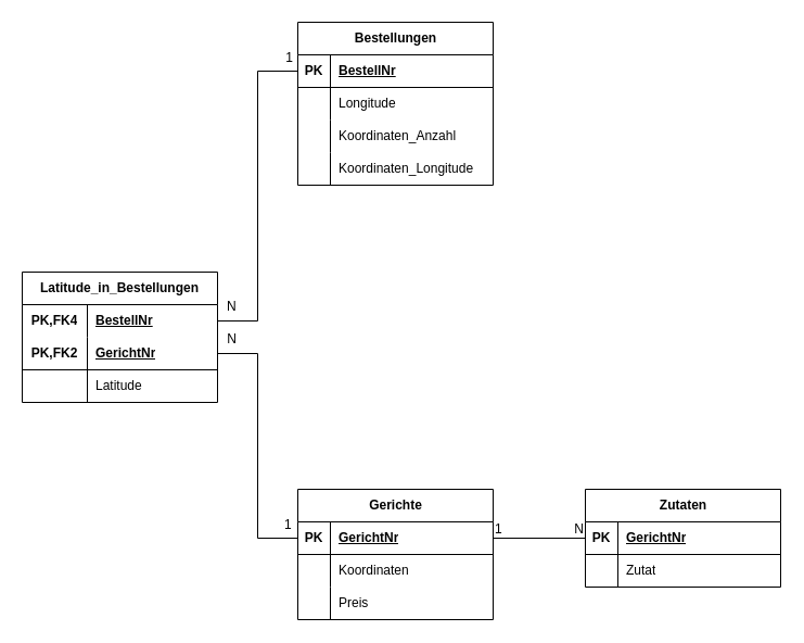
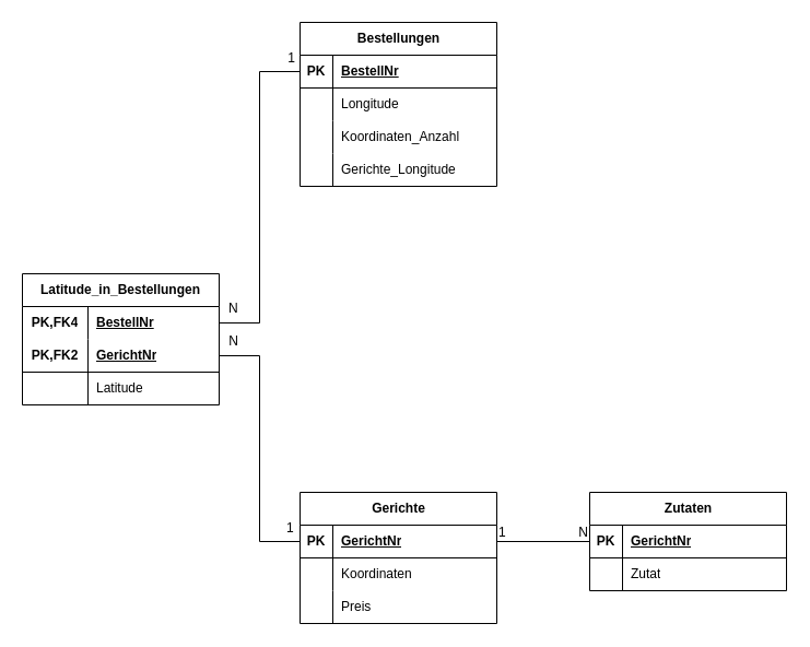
- <mxCell id="14" value="Koordinaten_Longitude" style="shape=partialRectangle;connectable=0;fillColor=none;top=0;left=0;bottom=0;right=0;align=left;spacingLeft=6;overflow=hidden;whiteSpace=wrap;html=1;" vertex="1" parent="12"><mxGeometry x="30" width="150" height="30" as="geometry"><mxRectangle width="150" height="30" as="alternateBounds" /></mxGeometry></mxCell>
+ <mxCell id="14" value="Gerichte_Longitude" style="shape=partialRectangle;connectable=0;fillColor=none;top=0;left=0;bottom=0;right=0;align=left;spacingLeft=6;overflow=hidden;whiteSpace=wrap;html=1;" vertex="1" parent="12"><mxGeometry x="30" width="150" height="30" as="geometry"><mxRectangle width="150" height="30" as="alternateBounds" /></mxGeometry></mxCell>
